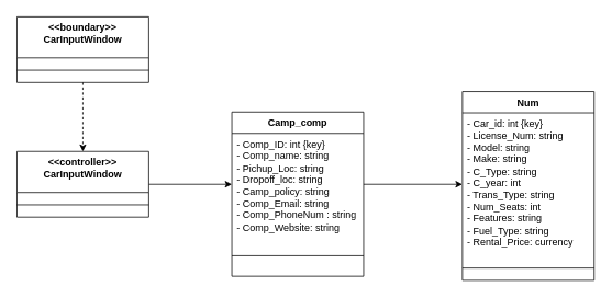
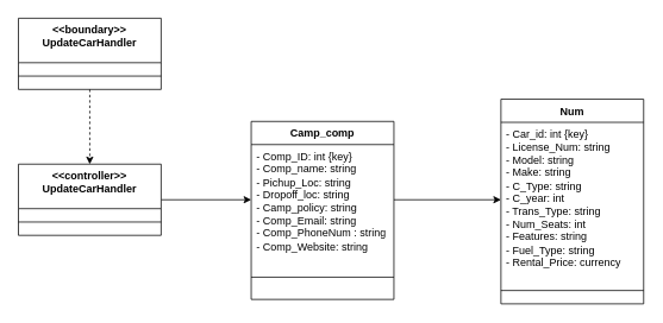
- <mxCell id="6" value="&lt;div&gt;&amp;lt;&amp;lt;boundary&amp;gt;&amp;gt;&lt;/div&gt;CarInputWindow" style="swimlane;fontStyle=1;align=center;verticalAlign=top;childLayout=stackLayout;horizontal=1;startSize=50;horizontalStack=0;resizeParent=1;resizeParentMax=0;resizeLast=0;collapsible=1;marginBottom=0;whiteSpace=wrap;html=1;" vertex="1" parent="1"><mxGeometry x="20" y="20" width="160" height="80" as="geometry" /></mxCell>
+ <mxCell id="6" value="&lt;div&gt;&amp;lt;&amp;lt;boundary&amp;gt;&amp;gt;&lt;/div&gt;UpdateCarHandler" style="swimlane;fontStyle=1;align=center;verticalAlign=top;childLayout=stackLayout;horizontal=1;startSize=50;horizontalStack=0;resizeParent=1;resizeParentMax=0;resizeLast=0;collapsible=1;marginBottom=0;whiteSpace=wrap;html=1;" vertex="1" parent="1"><mxGeometry x="20" y="20" width="160" height="80" as="geometry" /></mxCell>
- <mxCell id="3" value="&lt;div&gt;&amp;lt;&amp;lt;controller&amp;gt;&amp;gt;&lt;/div&gt;CarInputWindow" style="swimlane;fontStyle=1;align=center;verticalAlign=top;childLayout=stackLayout;horizontal=1;startSize=50;horizontalStack=0;resizeParent=1;resizeParentMax=0;resizeLast=0;collapsible=1;marginBottom=0;whiteSpace=wrap;html=1;" vertex="1" parent="1"><mxGeometry x="20" y="184" width="160" height="80" as="geometry" /></mxCell>
+ <mxCell id="3" value="&lt;div&gt;&amp;lt;&amp;lt;controller&amp;gt;&amp;gt;&lt;/div&gt;UpdateCarHandler" style="swimlane;fontStyle=1;align=center;verticalAlign=top;childLayout=stackLayout;horizontal=1;startSize=50;horizontalStack=0;resizeParent=1;resizeParentMax=0;resizeLast=0;collapsible=1;marginBottom=0;whiteSpace=wrap;html=1;" vertex="1" parent="1"><mxGeometry x="20" y="184" width="160" height="80" as="geometry" /></mxCell>
